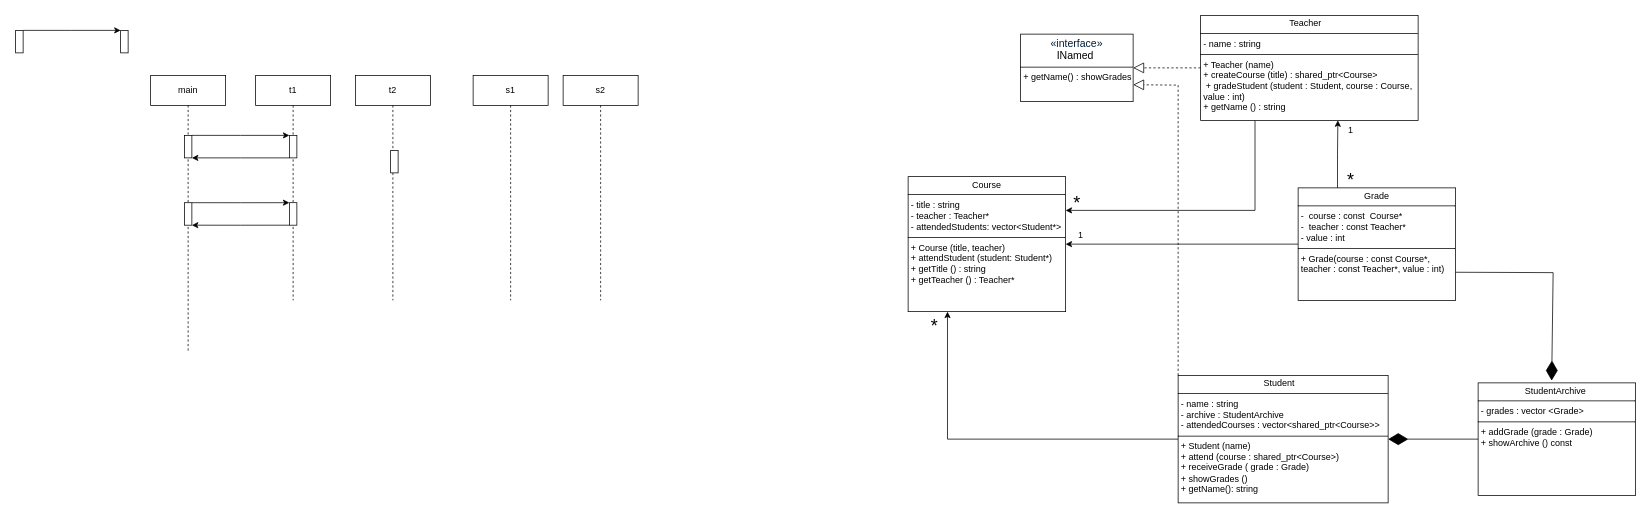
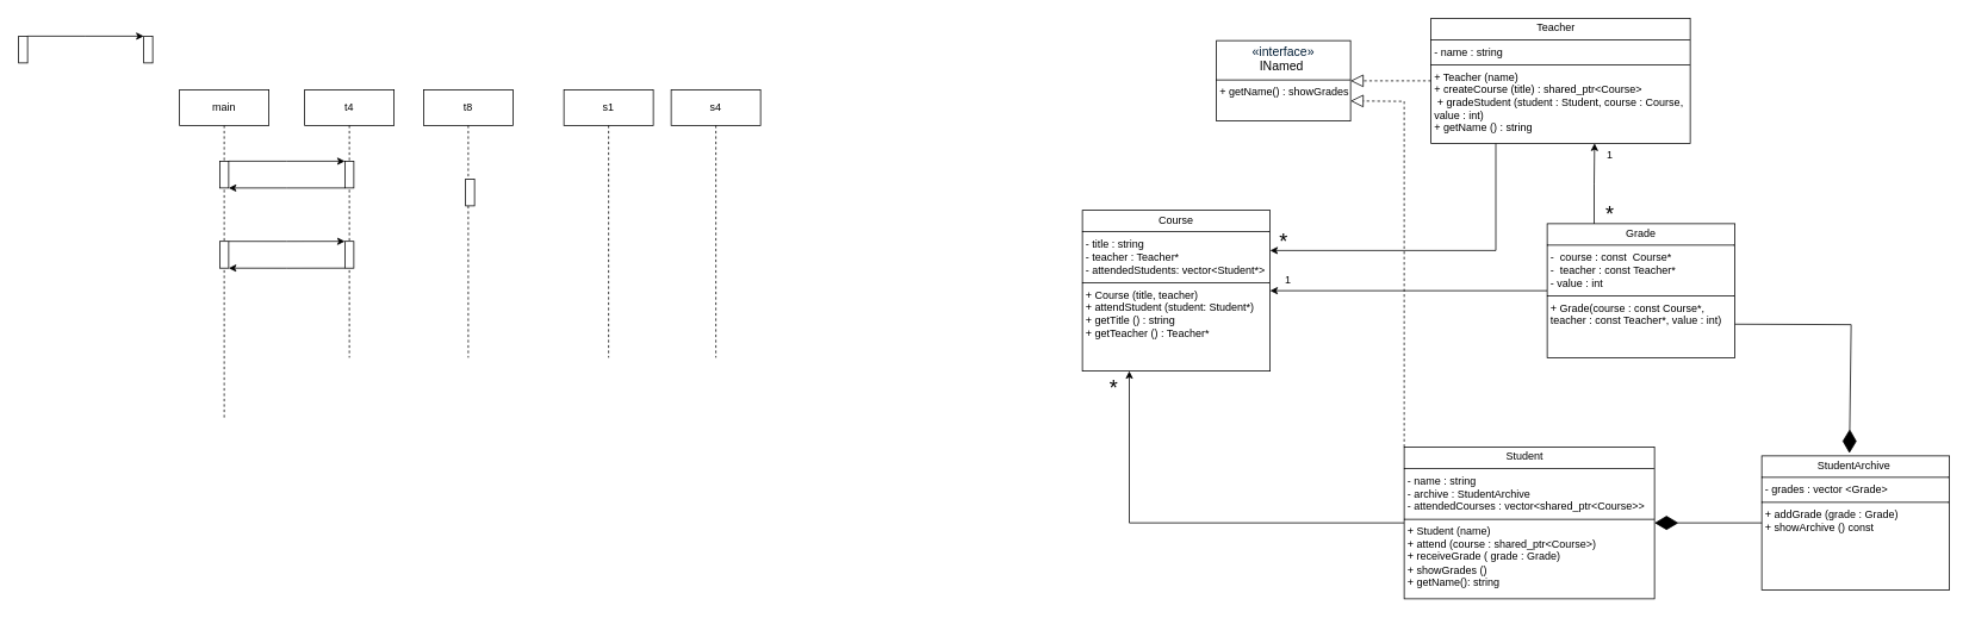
- <mxCell id="14" value="t1" style="shape=umlLifeline;perimeter=lifelinePerimeter;whiteSpace=wrap;html=1;container=1;dropTarget=0;collapsible=0;recursiveResize=0;outlineConnect=0;portConstraint=eastwest;newEdgeStyle={&quot;curved&quot;:0,&quot;rounded&quot;:0};" vertex="1" parent="1"><mxGeometry x="340" y="100" width="100" height="300" as="geometry" /></mxCell>
+ <mxCell id="14" value="t4" style="shape=umlLifeline;perimeter=lifelinePerimeter;whiteSpace=wrap;html=1;container=1;dropTarget=0;collapsible=0;recursiveResize=0;outlineConnect=0;portConstraint=eastwest;newEdgeStyle={&quot;curved&quot;:0,&quot;rounded&quot;:0};" vertex="1" parent="1"><mxGeometry x="340" y="100" width="100" height="300" as="geometry" /></mxCell>
- <mxCell id="15" value="t2" style="shape=umlLifeline;perimeter=lifelinePerimeter;whiteSpace=wrap;html=1;container=1;dropTarget=0;collapsible=0;recursiveResize=0;outlineConnect=0;portConstraint=eastwest;newEdgeStyle={&quot;curved&quot;:0,&quot;rounded&quot;:0};" vertex="1" parent="1"><mxGeometry x="473" y="100" width="100" height="300" as="geometry" /></mxCell>
+ <mxCell id="15" value="t8" style="shape=umlLifeline;perimeter=lifelinePerimeter;whiteSpace=wrap;html=1;container=1;dropTarget=0;collapsible=0;recursiveResize=0;outlineConnect=0;portConstraint=eastwest;newEdgeStyle={&quot;curved&quot;:0,&quot;rounded&quot;:0};" vertex="1" parent="1"><mxGeometry x="473" y="100" width="100" height="300" as="geometry" /></mxCell>
- <mxCell id="17" value="s2" style="shape=umlLifeline;perimeter=lifelinePerimeter;whiteSpace=wrap;html=1;container=1;dropTarget=0;collapsible=0;recursiveResize=0;outlineConnect=0;portConstraint=eastwest;newEdgeStyle={&quot;curved&quot;:0,&quot;rounded&quot;:0};size=40;" vertex="1" parent="1"><mxGeometry x="750" y="100" width="100" height="300" as="geometry" /></mxCell>
+ <mxCell id="17" value="s4" style="shape=umlLifeline;perimeter=lifelinePerimeter;whiteSpace=wrap;html=1;container=1;dropTarget=0;collapsible=0;recursiveResize=0;outlineConnect=0;portConstraint=eastwest;newEdgeStyle={&quot;curved&quot;:0,&quot;rounded&quot;:0};size=40;" vertex="1" parent="1"><mxGeometry x="750" y="100" width="100" height="300" as="geometry" /></mxCell>
